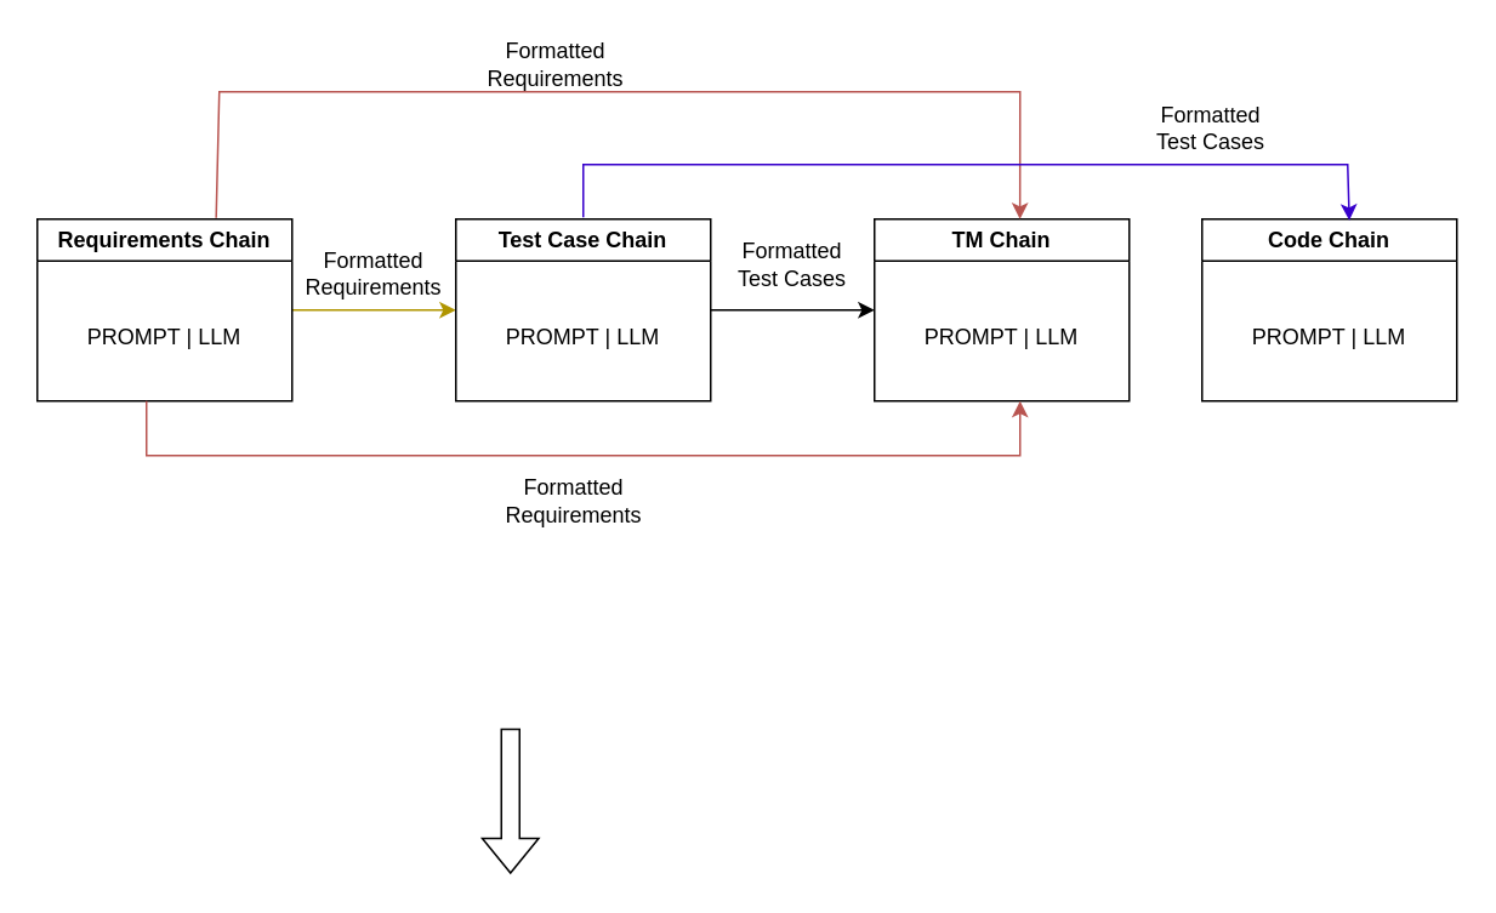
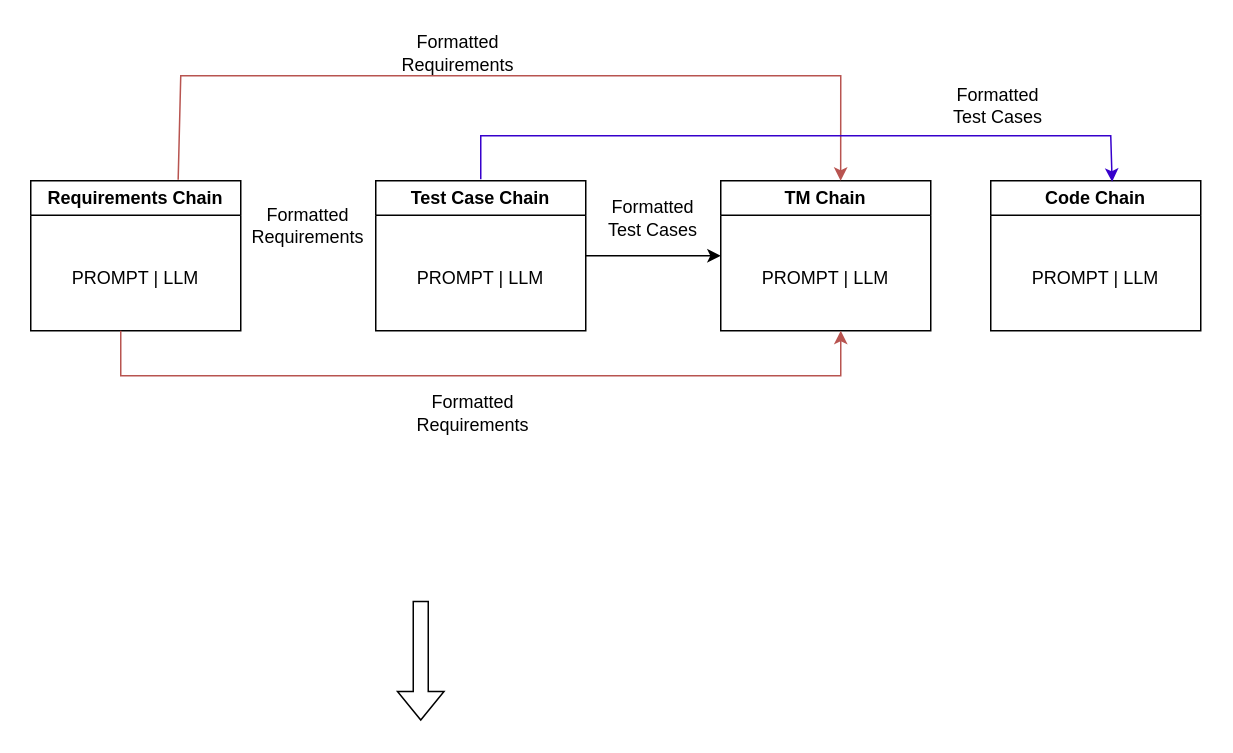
- <mxCell id="2" value="" style="endArrow=classic;html=1;rounded=0;entryX=0;entryY=0.5;entryDx=0;entryDy=0;exitX=1;exitY=0.5;exitDx=0;exitDy=0;fillColor=#e3c800;strokeColor=#B09500;" edge="1" parent="1" source="3" target="5"><mxGeometry width="50" height="50" relative="1" as="geometry"><mxPoint x="230" y="169.5" as="sourcePoint" /><mxPoint x="270" y="169.5" as="targetPoint" /></mxGeometry></mxCell>
